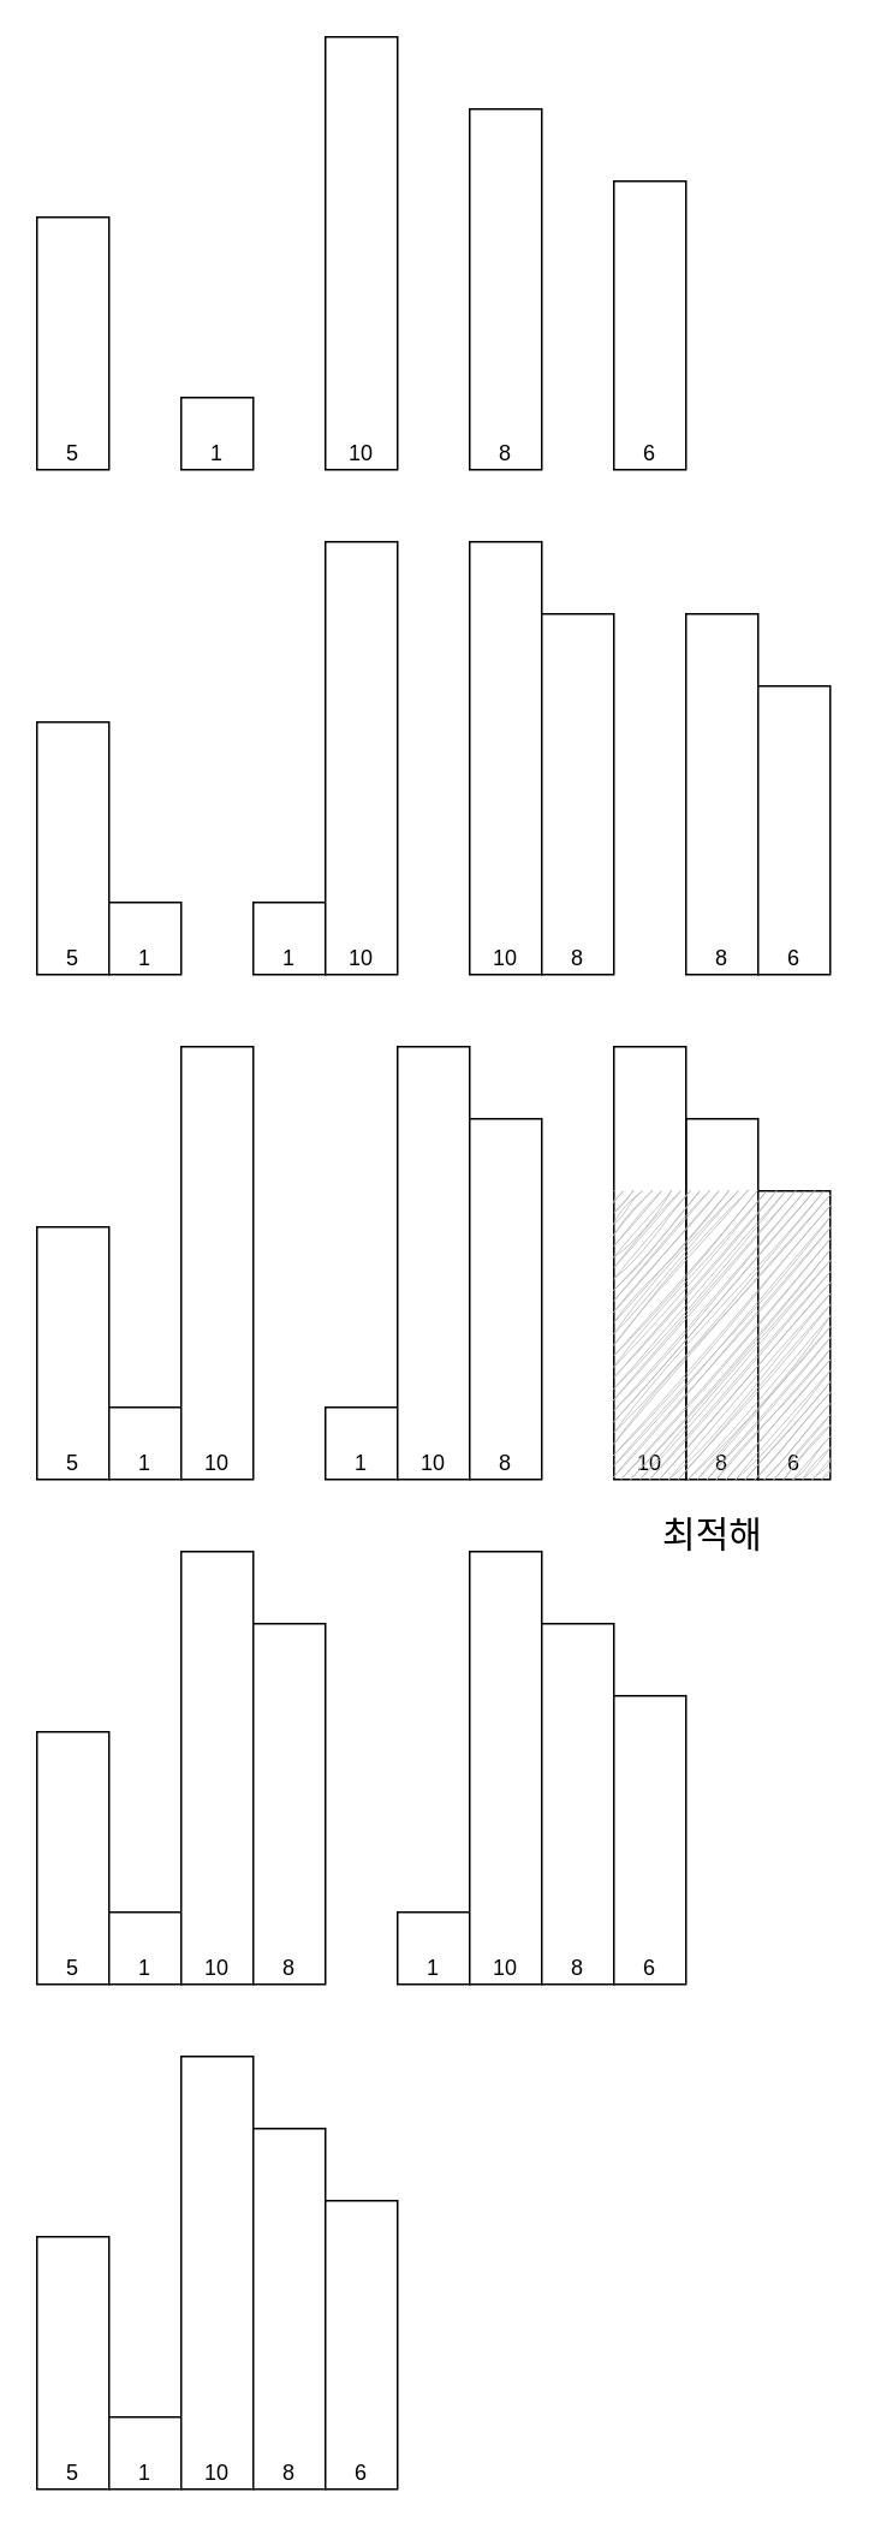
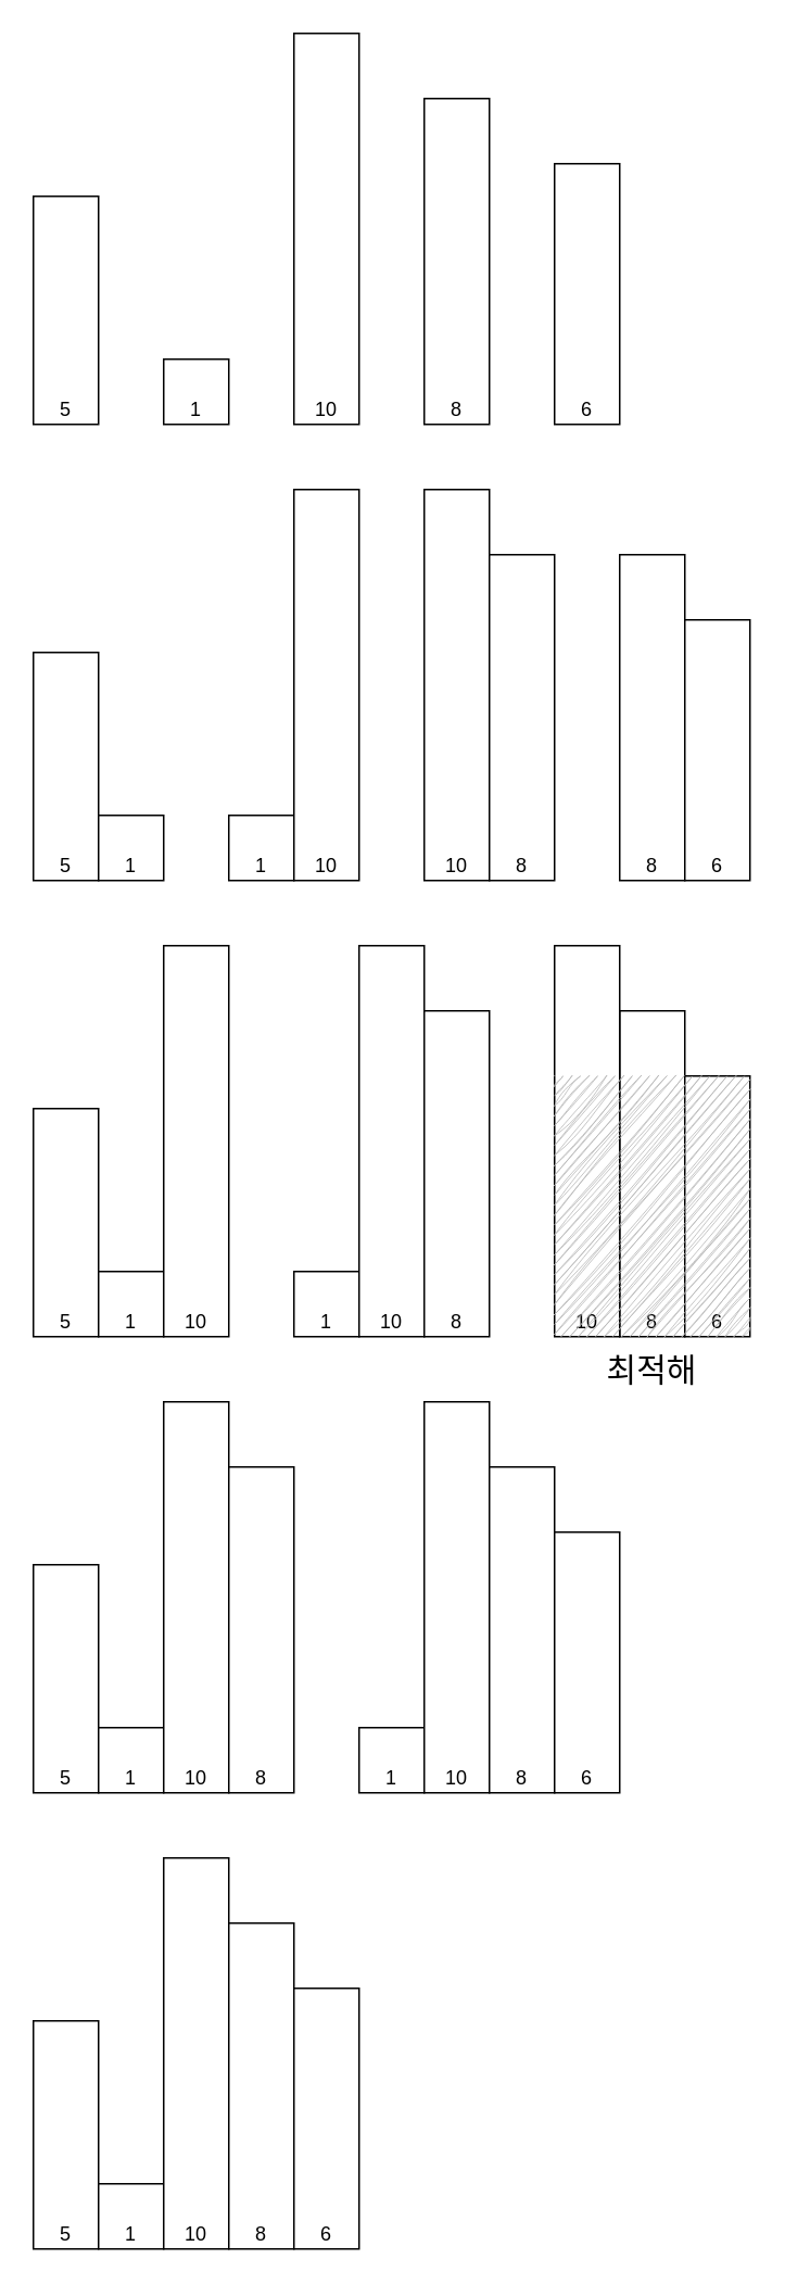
- <mxCell id="29" value="최적해" style="text;html=1;strokeColor=none;fillColor=none;align=center;verticalAlign=middle;whiteSpace=wrap;rounded=0;fontSize=20;" parent="1" vertex="1"><mxGeometry x="335" y="830" width="120" height="40" as="geometry" /></mxCell>
+ <mxCell id="29" value="최적해" style="text;html=1;strokeColor=none;fillColor=none;align=center;verticalAlign=middle;whiteSpace=wrap;rounded=0;fontSize=20;" parent="1" vertex="1"><mxGeometry x="340" y="820" width="120" height="40" as="geometry" /></mxCell>
